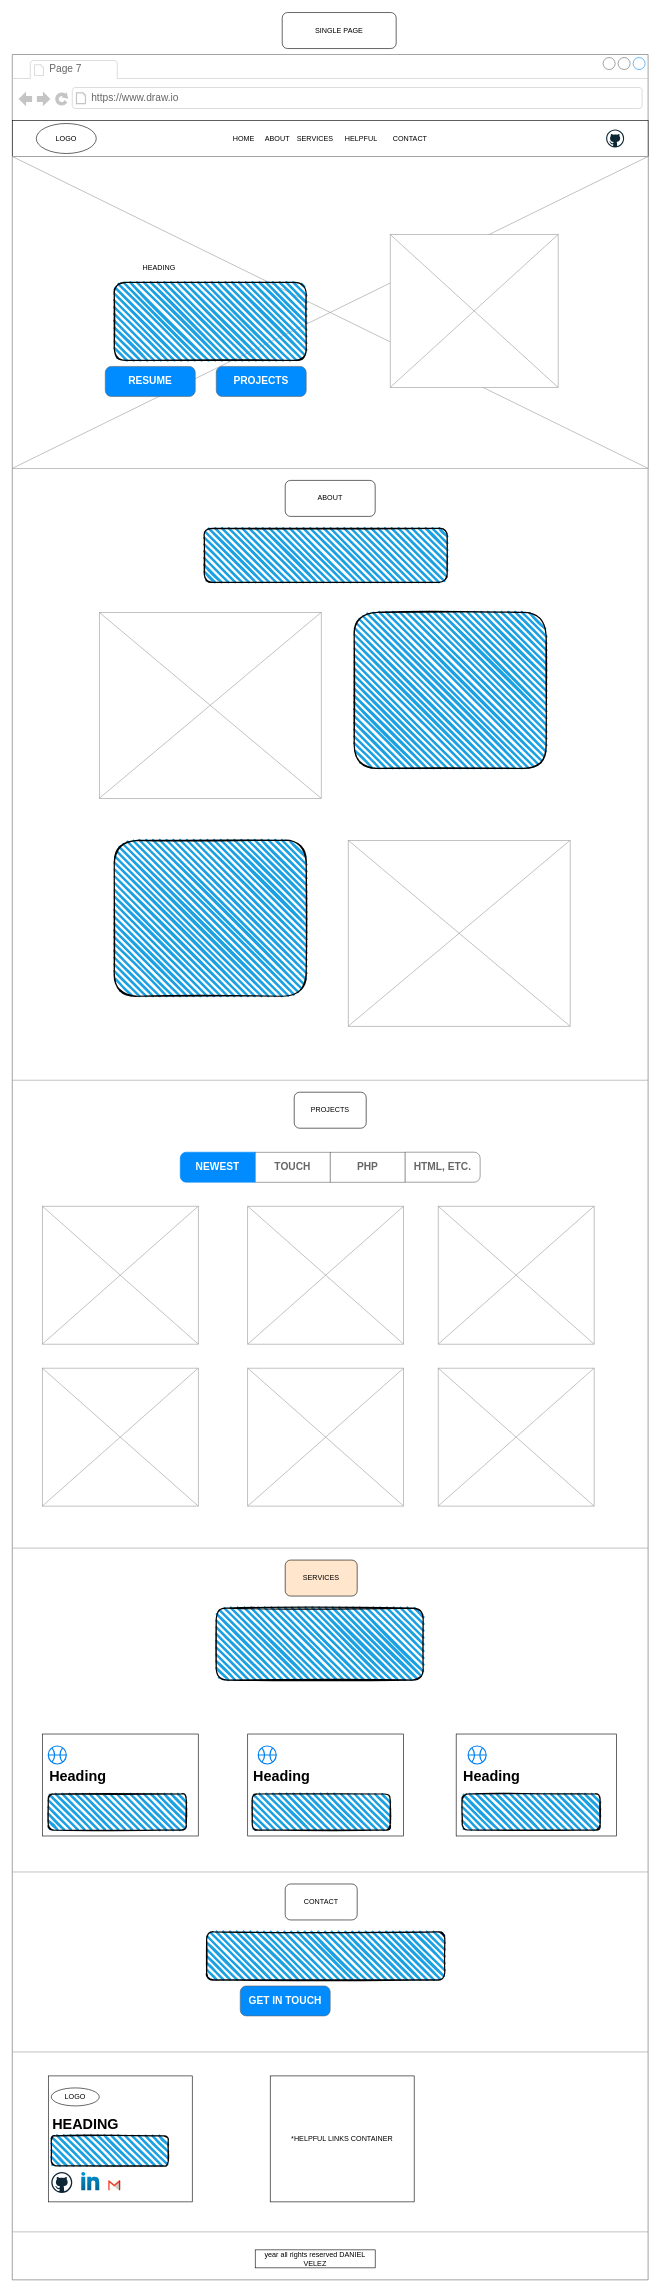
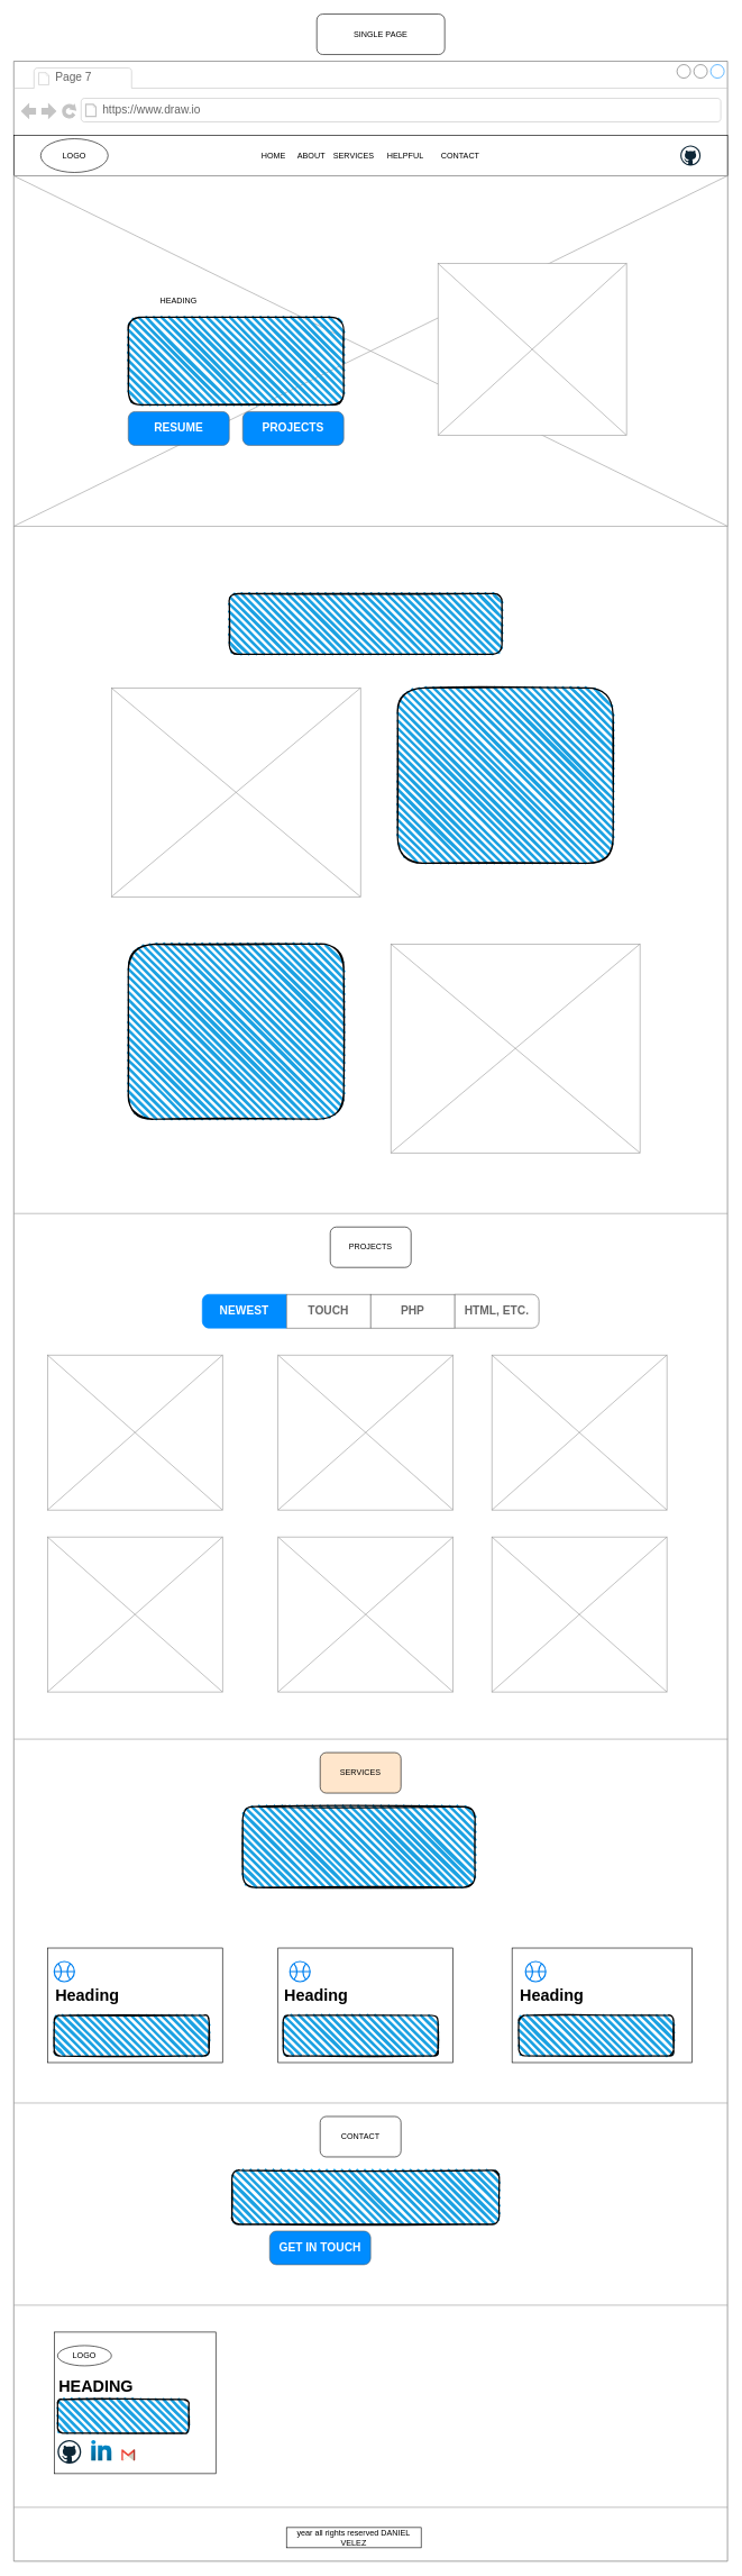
- <mxCell id="11" value="RESUME" style="strokeWidth=1;shadow=0;dashed=0;align=center;html=1;shape=mxgraph.mockup.buttons.button;strokeColor=#666666;fontColor=#ffffff;mainText=;buttonStyle=round;fontSize=17;fontStyle=1;fillColor=#008cff;whiteSpace=wrap;" vertex="1" parent="3"><mxGeometry x="155" y="520" width="150" height="50" as="geometry" /></mxCell>
+ <mxCell id="11" value="RESUME" style="strokeWidth=1;shadow=0;dashed=0;align=center;html=1;shape=mxgraph.mockup.buttons.button;strokeColor=#666666;fontColor=#ffffff;mainText=;buttonStyle=round;fontSize=17;fontStyle=1;fillColor=#008cff;whiteSpace=wrap;" vertex="1" parent="3"><mxGeometry x="170" y="520" width="150" height="50" as="geometry" /></mxCell>
- <mxCell id="15" value="ABOUT" style="rounded=1;whiteSpace=wrap;html=1;" vertex="1" parent="3"><mxGeometry x="455" y="710" width="150" height="60" as="geometry" /></mxCell>
- <mxCell id="61" value="*HELPFUL LINKS CONTAINER" style="rounded=0;whiteSpace=wrap;html=1;" vertex="1" parent="3"><mxGeometry x="430" y="3370" width="240" height="210" as="geometry" /></mxCell>
